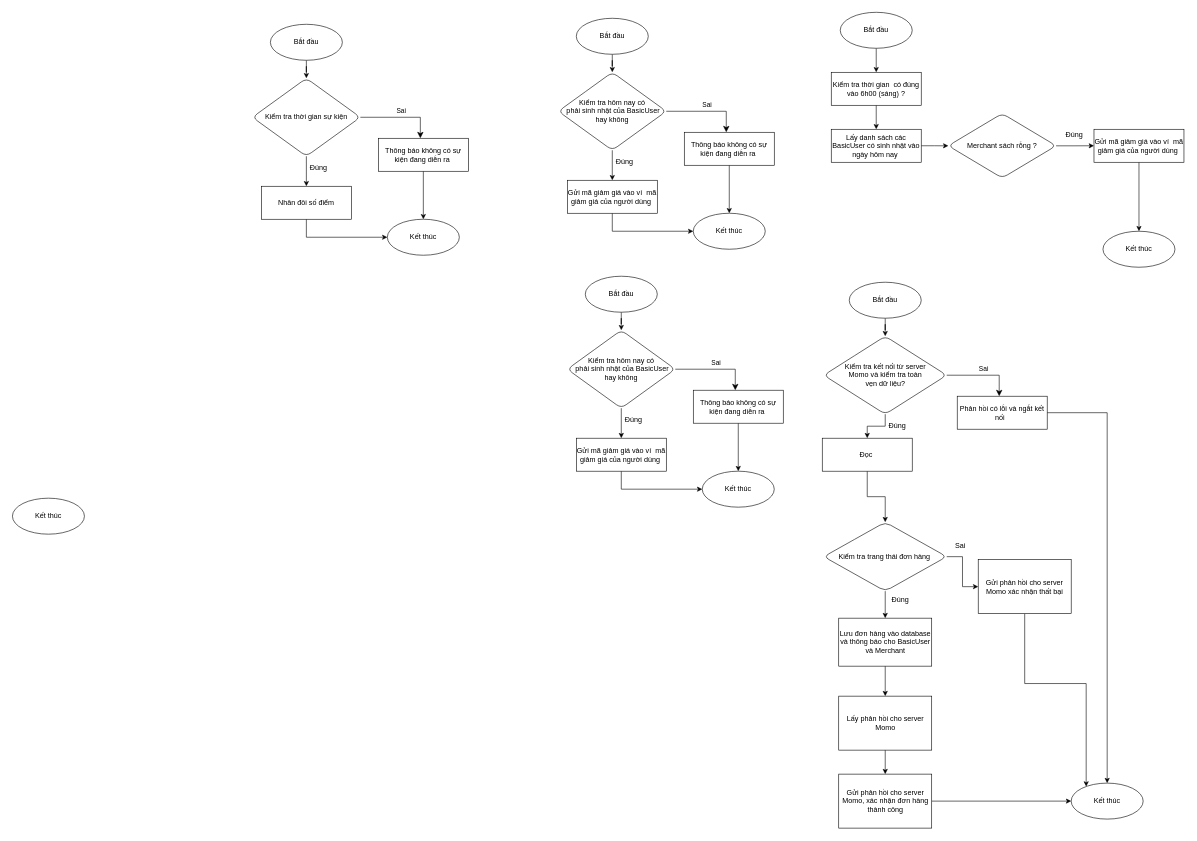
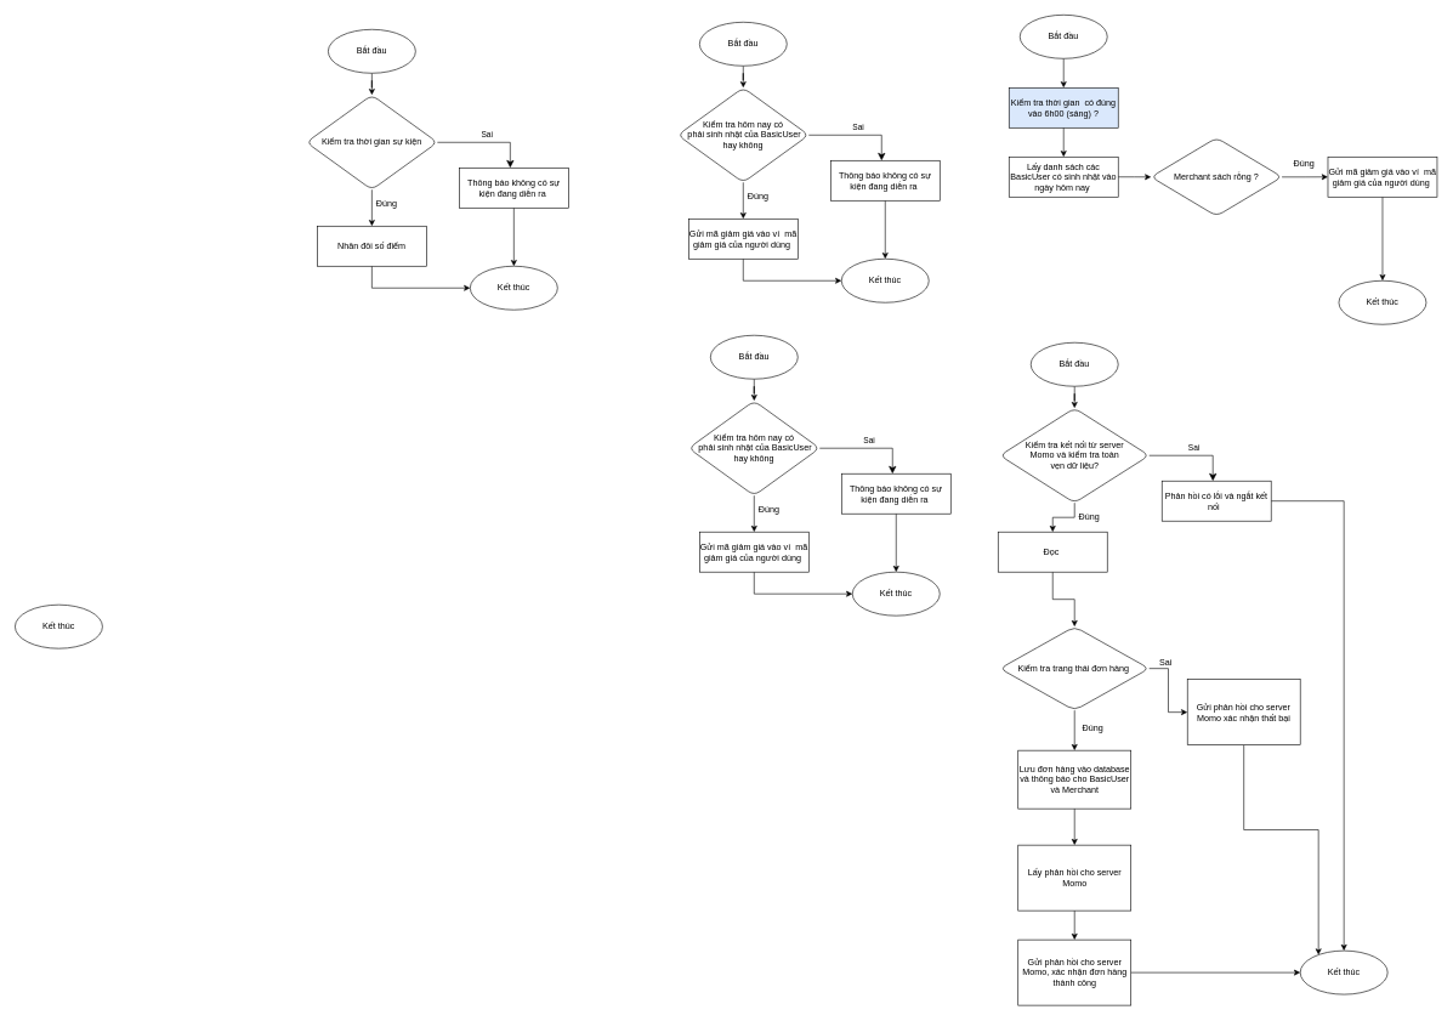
- <mxCell id="34" value="Kiểm tra thời gian&amp;nbsp; có đúng vào 6h00 (sáng) ?" style="rounded=0;whiteSpace=wrap;html=1;" vertex="1" parent="1"><mxGeometry x="1385" y="120" width="150" height="55" as="geometry" /></mxCell>
+ <mxCell id="34" value="Kiểm tra thời gian&amp;nbsp; có đúng vào 6h00 (sáng) ?" style="rounded=0;whiteSpace=wrap;html=1;fillColor=#dae8fc;" vertex="1" parent="1"><mxGeometry x="1385" y="120" width="150" height="55" as="geometry" /></mxCell>
- <mxCell id="61" value="Kiểm tra trang thái đơn hàng&amp;nbsp;" style="rhombus;whiteSpace=wrap;html=1;rounded=1;shadow=0;strokeWidth=1;glass=0;" vertex="1" parent="1"><mxGeometry x="1372.5" y="870" width="205" height="115" as="geometry" /></mxCell>
+ <mxCell id="61" value="Kiểm tra trang thái đơn hàng&amp;nbsp;" style="rhombus;whiteSpace=wrap;html=1;rounded=1;shadow=0;strokeWidth=1;glass=0;" vertex="1" parent="1"><mxGeometry x="1372.5" y="860" width="205" height="115" as="geometry" /></mxCell>
